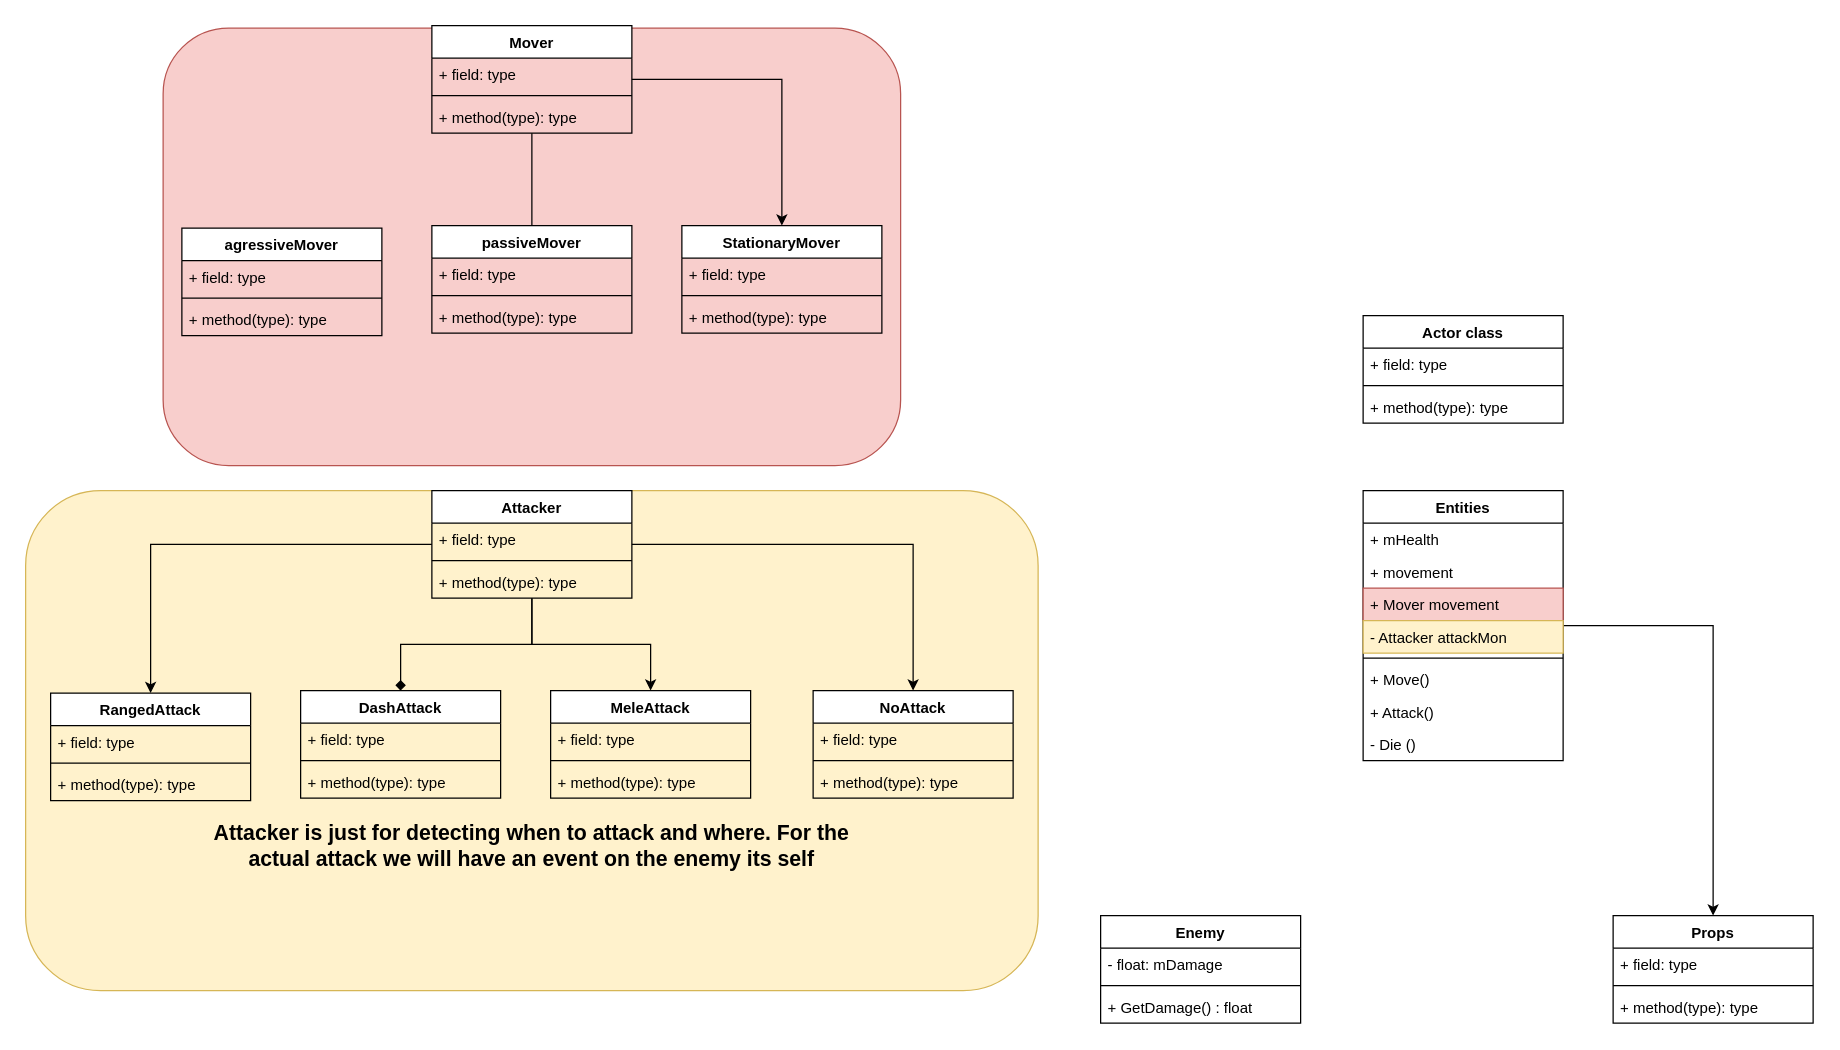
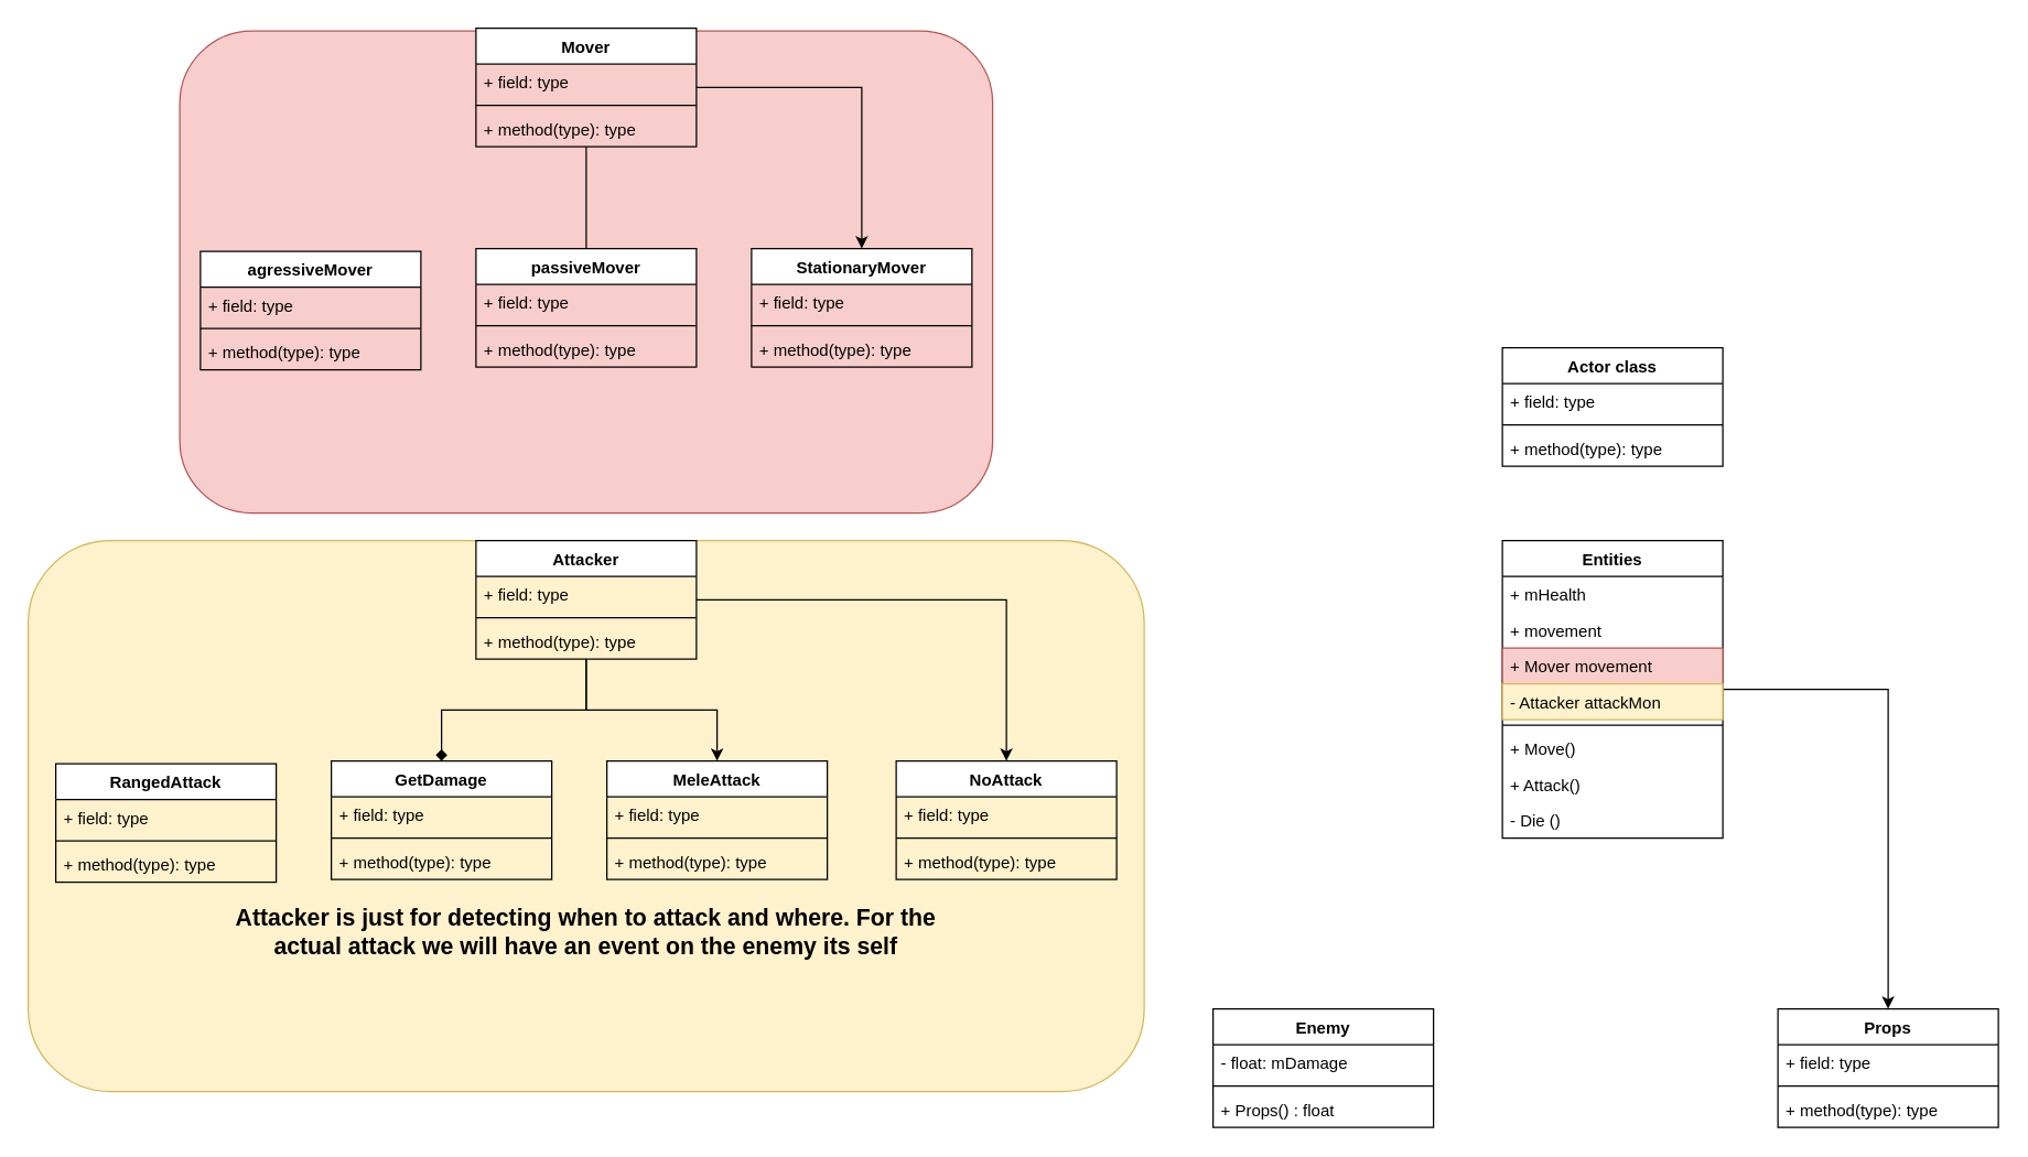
- <mxCell id="56" style="edgeStyle=orthogonalEdgeStyle;rounded=0;orthogonalLoop=1;jettySize=auto;html=1;" edge="1" parent="1" source="60" target="44"><mxGeometry relative="1" as="geometry" /></mxCell>
- <mxCell id="48" value="DashAttack" style="swimlane;fontStyle=1;align=center;verticalAlign=top;childLayout=stackLayout;horizontal=1;startSize=26;horizontalStack=0;resizeParent=1;resizeParentMax=0;resizeLast=0;collapsible=1;marginBottom=0;" vertex="1" parent="1"><mxGeometry x="240" y="552" width="160" height="86" as="geometry" /></mxCell>
+ <mxCell id="48" value="GetDamage" style="swimlane;fontStyle=1;align=center;verticalAlign=top;childLayout=stackLayout;horizontal=1;startSize=26;horizontalStack=0;resizeParent=1;resizeParentMax=0;resizeLast=0;collapsible=1;marginBottom=0;" vertex="1" parent="1"><mxGeometry x="240" y="552" width="160" height="86" as="geometry" /></mxCell>
- <mxCell id="7" value="+ GetDamage() : float" style="text;strokeColor=none;fillColor=none;align=left;verticalAlign=top;spacingLeft=4;spacingRight=4;overflow=hidden;rotatable=0;points=[[0,0.5],[1,0.5]];portConstraint=eastwest;" vertex="1" parent="4"><mxGeometry y="60" width="160" height="26" as="geometry" /></mxCell>
+ <mxCell id="7" value="+ Props() : float" style="text;strokeColor=none;fillColor=none;align=left;verticalAlign=top;spacingLeft=4;spacingRight=4;overflow=hidden;rotatable=0;points=[[0,0.5],[1,0.5]];portConstraint=eastwest;" vertex="1" parent="4"><mxGeometry y="60" width="160" height="26" as="geometry" /></mxCell>
